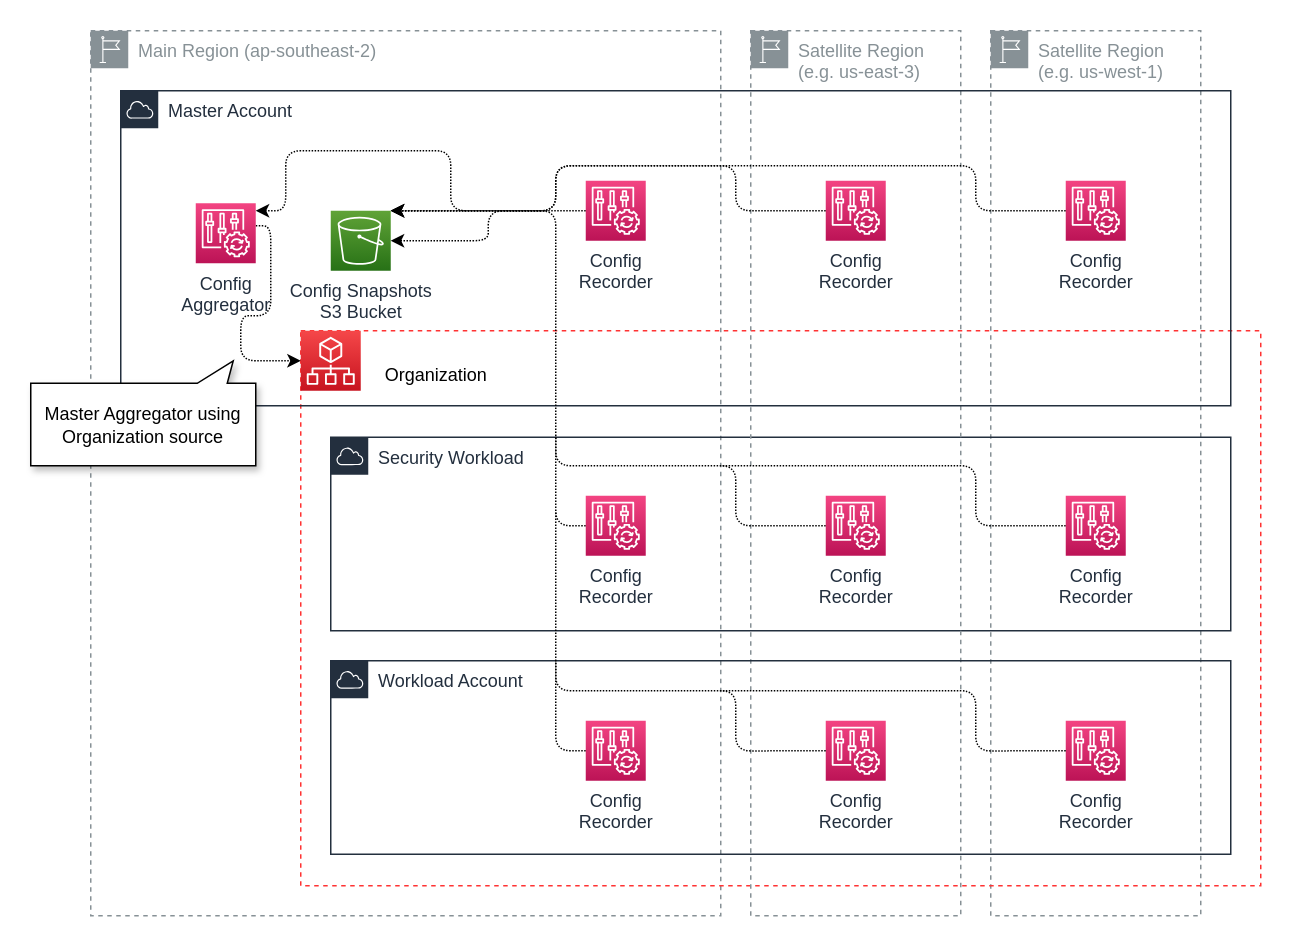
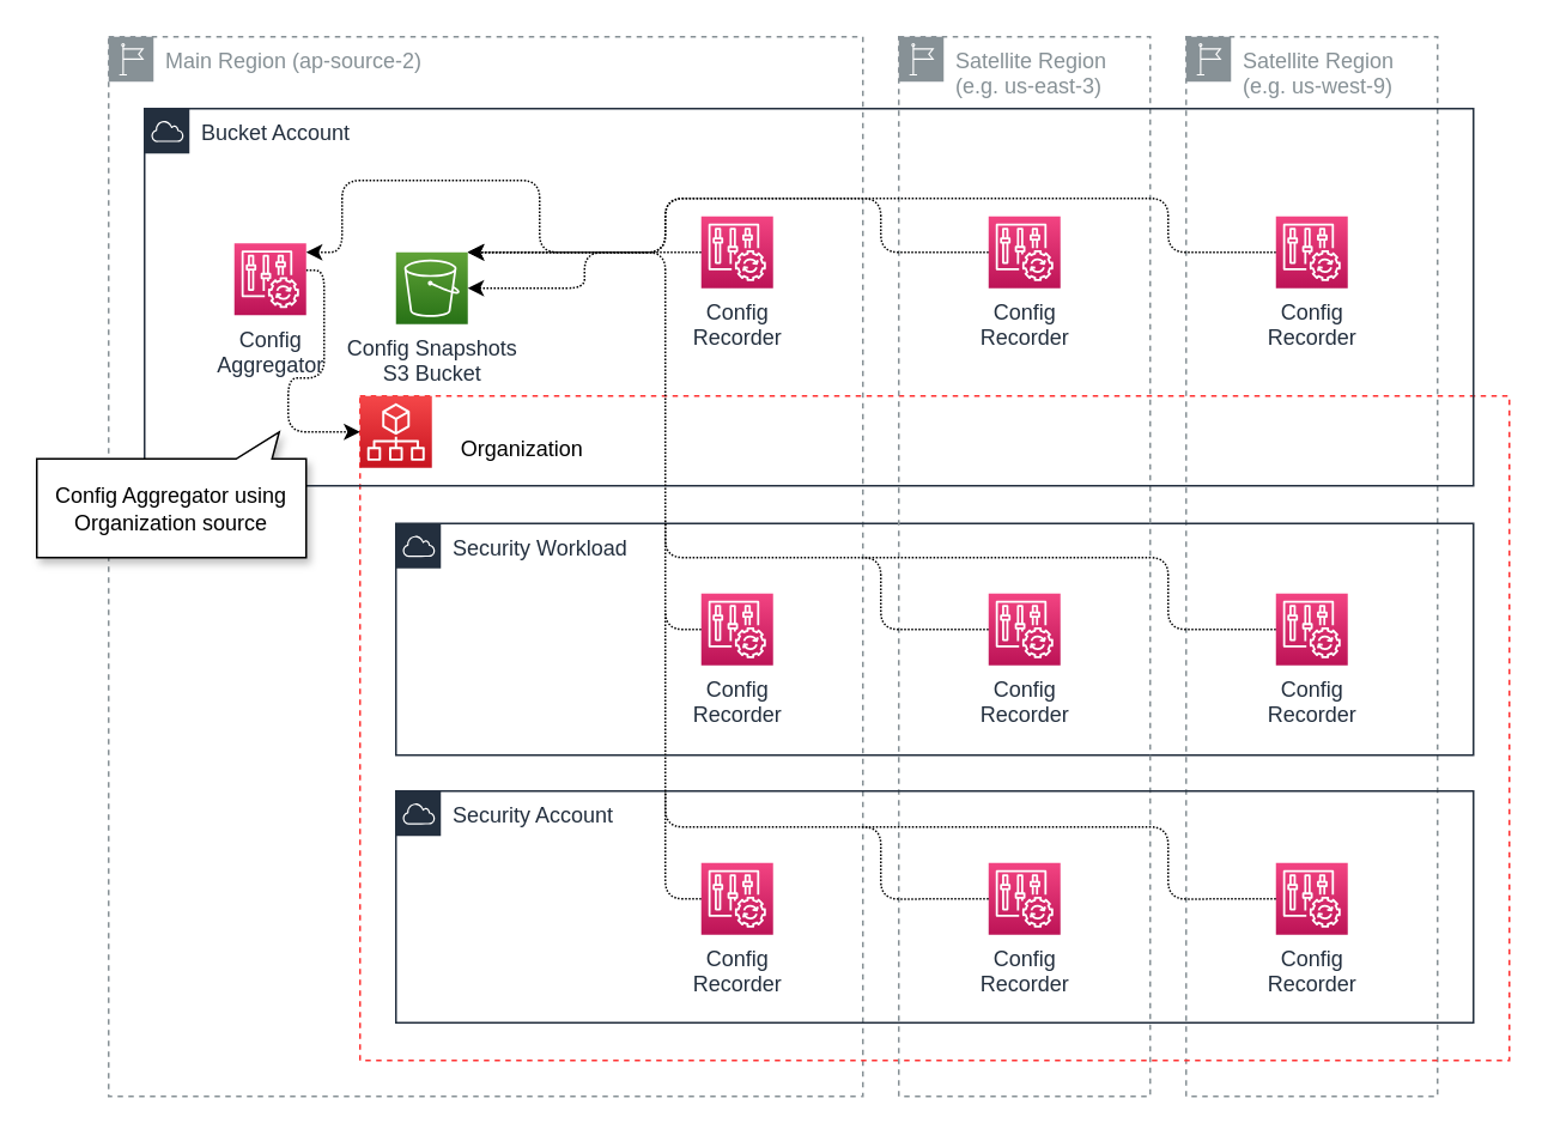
- <mxCell id="2" value="Main Region (ap-southeast-2)" style="outlineConnect=0;gradientColor=none;html=1;whiteSpace=wrap;fontSize=12;fontStyle=0;shape=mxgraph.aws4.group;grIcon=mxgraph.aws4.group_region;strokeColor=#879196;fillColor=none;verticalAlign=top;align=left;spacingLeft=30;fontColor=#879196;dashed=1;" parent="1" vertex="1"><mxGeometry x="60" y="20" width="420" height="590" as="geometry" /></mxCell>
+ <mxCell id="2" value="Main Region (ap-source-2)" style="outlineConnect=0;gradientColor=none;html=1;whiteSpace=wrap;fontSize=12;fontStyle=0;shape=mxgraph.aws4.group;grIcon=mxgraph.aws4.group_region;strokeColor=#879196;fillColor=none;verticalAlign=top;align=left;spacingLeft=30;fontColor=#879196;dashed=1;" parent="1" vertex="1"><mxGeometry x="60" y="20" width="420" height="590" as="geometry" /></mxCell>
- <mxCell id="3" value="Satellite Region (e.g. us-west-1)" style="outlineConnect=0;gradientColor=none;html=1;whiteSpace=wrap;fontSize=12;fontStyle=0;shape=mxgraph.aws4.group;grIcon=mxgraph.aws4.group_region;strokeColor=#879196;fillColor=none;verticalAlign=top;align=left;spacingLeft=30;fontColor=#879196;dashed=1;" parent="1" vertex="1"><mxGeometry x="660" y="20" width="140" height="590" as="geometry" /></mxCell>
+ <mxCell id="3" value="Satellite Region (e.g. us-west-9)" style="outlineConnect=0;gradientColor=none;html=1;whiteSpace=wrap;fontSize=12;fontStyle=0;shape=mxgraph.aws4.group;grIcon=mxgraph.aws4.group_region;strokeColor=#879196;fillColor=none;verticalAlign=top;align=left;spacingLeft=30;fontColor=#879196;dashed=1;" parent="1" vertex="1"><mxGeometry x="660" y="20" width="140" height="590" as="geometry" /></mxCell>
- <mxCell id="7" value="Master Account" style="points=[[0,0],[0.25,0],[0.5,0],[0.75,0],[1,0],[1,0.25],[1,0.5],[1,0.75],[1,1],[0.75,1],[0.5,1],[0.25,1],[0,1],[0,0.75],[0,0.5],[0,0.25]];outlineConnect=0;gradientColor=none;html=1;whiteSpace=wrap;fontSize=12;fontStyle=0;shape=mxgraph.aws4.group;grIcon=mxgraph.aws4.group_aws_cloud;strokeColor=#232F3E;fillColor=none;verticalAlign=top;align=left;spacingLeft=30;fontColor=#232F3E;dashed=0;" parent="1" vertex="1"><mxGeometry x="80" y="60" width="740" height="210" as="geometry" /></mxCell>
+ <mxCell id="7" value="Bucket Account" style="points=[[0,0],[0.25,0],[0.5,0],[0.75,0],[1,0],[1,0.25],[1,0.5],[1,0.75],[1,1],[0.75,1],[0.5,1],[0.25,1],[0,1],[0,0.75],[0,0.5],[0,0.25]];outlineConnect=0;gradientColor=none;html=1;whiteSpace=wrap;fontSize=12;fontStyle=0;shape=mxgraph.aws4.group;grIcon=mxgraph.aws4.group_aws_cloud;strokeColor=#232F3E;fillColor=none;verticalAlign=top;align=left;spacingLeft=30;fontColor=#232F3E;dashed=0;" parent="1" vertex="1"><mxGeometry x="80" y="60" width="740" height="210" as="geometry" /></mxCell>
- <mxCell id="12" value="Master Aggregator using Organization source" style="shape=callout;whiteSpace=wrap;html=1;perimeter=calloutPerimeter;shadow=1;size=15;position=0.74;base=20;position2=0.9;flipV=1;" parent="1" vertex="1"><mxGeometry x="20" y="240.03" width="150" height="69.97" as="geometry" /></mxCell>
+ <mxCell id="12" value="Config Aggregator using Organization source" style="shape=callout;whiteSpace=wrap;html=1;perimeter=calloutPerimeter;shadow=1;size=15;position=0.74;base=20;position2=0.9;flipV=1;" parent="1" vertex="1"><mxGeometry x="20" y="240.03" width="150" height="69.97" as="geometry" /></mxCell>
- <mxCell id="11" value="Workload Account" style="points=[[0,0],[0.25,0],[0.5,0],[0.75,0],[1,0],[1,0.25],[1,0.5],[1,0.75],[1,1],[0.75,1],[0.5,1],[0.25,1],[0,1],[0,0.75],[0,0.5],[0,0.25]];outlineConnect=0;gradientColor=none;html=1;whiteSpace=wrap;fontSize=12;fontStyle=0;shape=mxgraph.aws4.group;grIcon=mxgraph.aws4.group_aws_cloud;strokeColor=#232F3E;fillColor=none;verticalAlign=top;align=left;spacingLeft=30;fontColor=#232F3E;dashed=0;" parent="1" vertex="1"><mxGeometry x="220" y="440.03" width="600" height="129" as="geometry" /></mxCell>
+ <mxCell id="11" value="Security Account" style="points=[[0,0],[0.25,0],[0.5,0],[0.75,0],[1,0],[1,0.25],[1,0.5],[1,0.75],[1,1],[0.75,1],[0.5,1],[0.25,1],[0,1],[0,0.75],[0,0.5],[0,0.25]];outlineConnect=0;gradientColor=none;html=1;whiteSpace=wrap;fontSize=12;fontStyle=0;shape=mxgraph.aws4.group;grIcon=mxgraph.aws4.group_aws_cloud;strokeColor=#232F3E;fillColor=none;verticalAlign=top;align=left;spacingLeft=30;fontColor=#232F3E;dashed=0;" parent="1" vertex="1"><mxGeometry x="220" y="440.03" width="600" height="129" as="geometry" /></mxCell>
